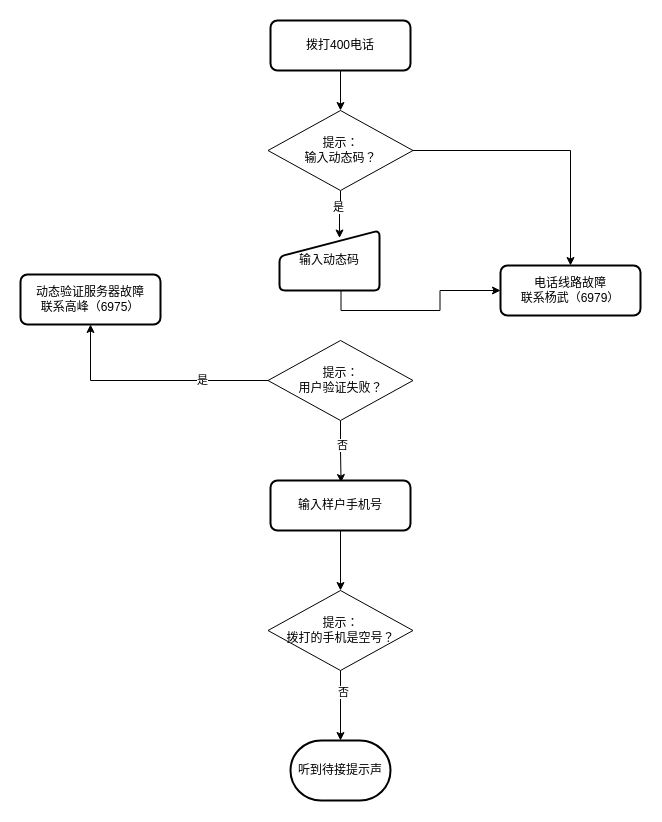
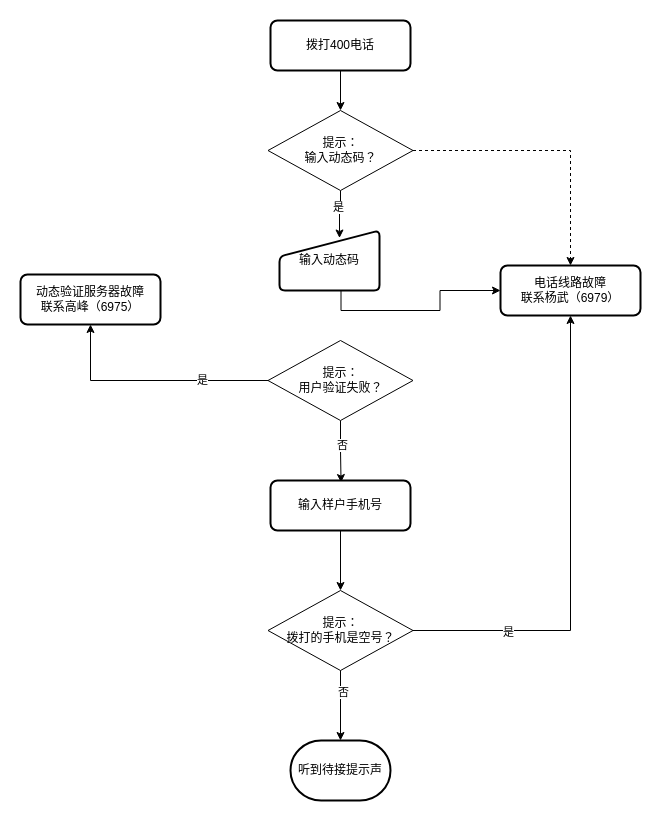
- <mxCell id="4" style="edgeStyle=orthogonalEdgeStyle;rounded=0;orthogonalLoop=1;jettySize=auto;html=1;entryX=0.5;entryY=0;entryDx=0;entryDy=0;" edge="1" parent="1" source="5" target="15"><mxGeometry relative="1" as="geometry" /></mxCell>
+ <mxCell id="4" style="edgeStyle=orthogonalEdgeStyle;rounded=0;orthogonalLoop=1;jettySize=auto;html=1;entryX=0.5;entryY=0;entryDx=0;entryDy=0;dashed=1;" edge="1" parent="1" source="5" target="15"><mxGeometry relative="1" as="geometry" /></mxCell>
+ <mxCell id="16" style="edgeStyle=orthogonalEdgeStyle;rounded=0;orthogonalLoop=1;jettySize=auto;html=1;entryX=0.5;entryY=1;entryDx=0;entryDy=0;" edge="1" parent="1" source="18" target="15"><mxGeometry relative="1" as="geometry" /></mxCell>
+ <mxCell id="17" value="是" style="edgeLabel;html=1;align=center;verticalAlign=middle;resizable=0;points=[];" vertex="1" connectable="0" parent="16"><mxGeometry x="-0.598" y="-1" relative="1" as="geometry"><mxPoint as="offset" /></mxGeometry></mxCell>
